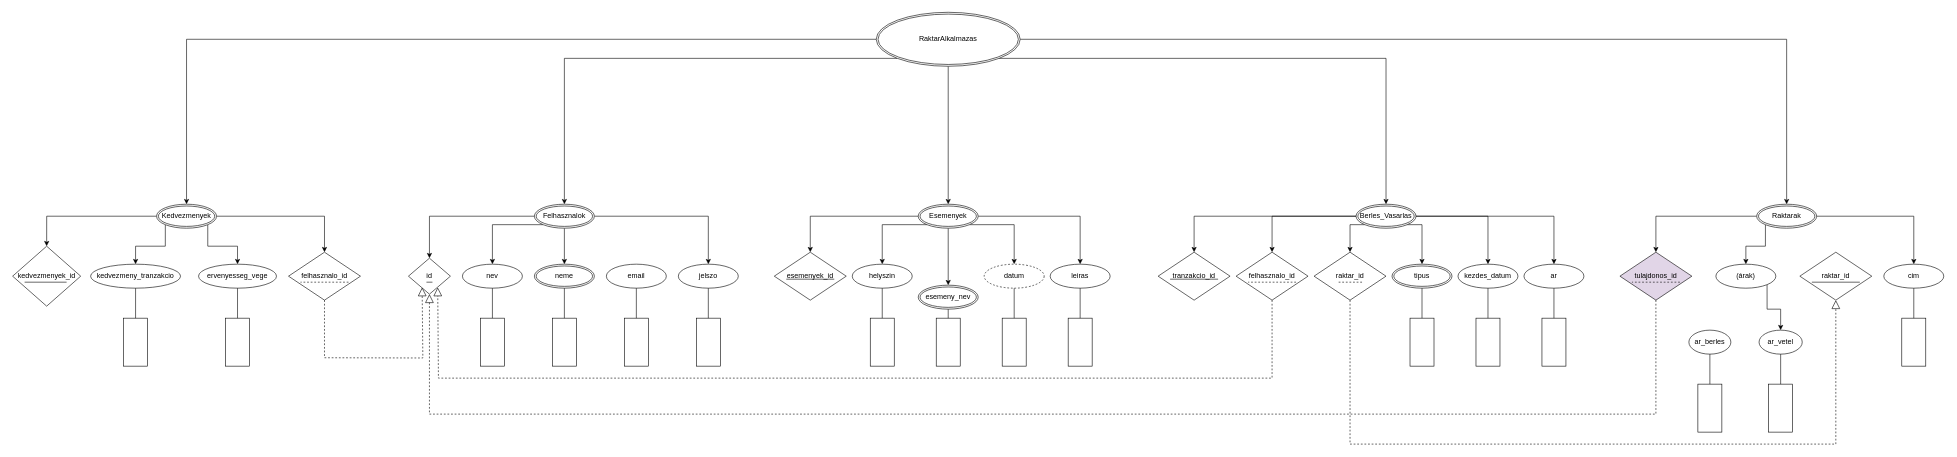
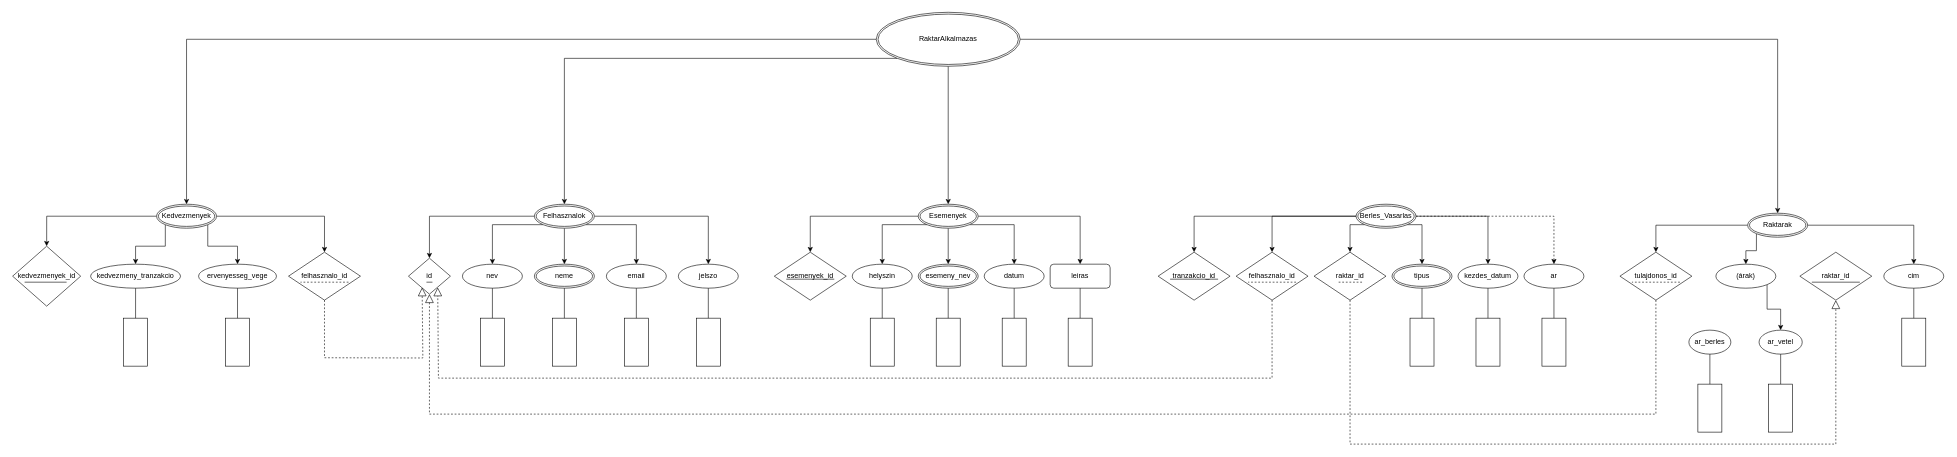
- <mxCell id="105" style="edgeStyle=orthogonalEdgeStyle;rounded=0;orthogonalLoop=1;jettySize=auto;html=1;exitX=1;exitY=1;exitDx=0;exitDy=0;entryX=0.5;entryY=0;entryDx=0;entryDy=0;" parent="1" source="107" target="72" edge="1"><mxGeometry relative="1" as="geometry" /></mxCell>
- <mxCell id="71" style="edgeStyle=orthogonalEdgeStyle;rounded=0;orthogonalLoop=1;jettySize=auto;html=1;exitX=1;exitY=0.5;exitDx=0;exitDy=0;entryX=0.5;entryY=0;entryDx=0;entryDy=0;" parent="1" source="72" target="17" edge="1"><mxGeometry relative="1" as="geometry" /></mxCell>
+ <mxCell id="71" style="edgeStyle=orthogonalEdgeStyle;rounded=0;orthogonalLoop=1;jettySize=auto;html=1;exitX=1;exitY=0.5;exitDx=0;exitDy=0;entryX=0.5;entryY=0;entryDx=0;entryDy=0;dashed=1;" parent="1" source="72" target="17" edge="1"><mxGeometry relative="1" as="geometry" /></mxCell>
- <mxCell id="89" value="Raktarak" style="ellipse;shape=doubleEllipse;margin=3;whiteSpace=wrap;html=1;align=center;" parent="1" vertex="1"><mxGeometry x="2928" y="340" width="100" height="40" as="geometry" /></mxCell>
+ <mxCell id="89" value="Raktarak" style="ellipse;shape=doubleEllipse;margin=3;whiteSpace=wrap;html=1;align=center;" parent="1" vertex="1"><mxGeometry x="2913" y="355" width="100" height="40" as="geometry" /></mxCell>
+ <mxCell id="36" style="edgeStyle=orthogonalEdgeStyle;rounded=0;orthogonalLoop=1;jettySize=auto;html=1;exitX=1;exitY=1;exitDx=0;exitDy=0;entryX=0.5;entryY=0;entryDx=0;entryDy=0;" parent="1" source="38" target="4" edge="1"><mxGeometry relative="1" as="geometry" /></mxCell>
- <mxCell id="10" value="datum" style="ellipse;whiteSpace=wrap;html=1;align=center;dashed=1;" parent="1" vertex="1"><mxGeometry x="1640" y="440" width="100" height="40" as="geometry" /></mxCell>
+ <mxCell id="10" value="datum" style="ellipse;whiteSpace=wrap;html=1;align=center;" parent="1" vertex="1"><mxGeometry x="1640" y="440" width="100" height="40" as="geometry" /></mxCell>
- <mxCell id="12" value="leiras" style="ellipse;whiteSpace=wrap;html=1;align=center;" parent="1" vertex="1"><mxGeometry x="1750" y="440" width="100" height="40" as="geometry" /></mxCell>
+ <mxCell id="12" value="leiras" style="whiteSpace=wrap;html=1;align=center;rounded=1;" parent="1" vertex="1"><mxGeometry x="1750" y="440" width="100" height="40" as="geometry" /></mxCell>
- <mxCell id="96" value="tulajdonos_id" style="rhombus;whiteSpace=wrap;html=1;fillColor=#e1d5e7;" parent="1" vertex="1"><mxGeometry x="2700" y="420" width="120" height="80" as="geometry" /></mxCell>
+ <mxCell id="96" value="tulajdonos_id" style="rhombus;whiteSpace=wrap;html=1;" parent="1" vertex="1"><mxGeometry x="2700" y="420" width="120" height="80" as="geometry" /></mxCell>
- <mxCell id="9" value="esemeny_nev" style="ellipse;shape=doubleEllipse;margin=3;whiteSpace=wrap;html=1;align=center;" parent="1" vertex="1"><mxGeometry x="1530" y="475" width="100" height="40" as="geometry" /></mxCell>
+ <mxCell id="9" value="esemeny_nev" style="ellipse;shape=doubleEllipse;margin=3;whiteSpace=wrap;html=1;align=center;" parent="1" vertex="1"><mxGeometry x="1530" y="440" width="100" height="40" as="geometry" /></mxCell>
